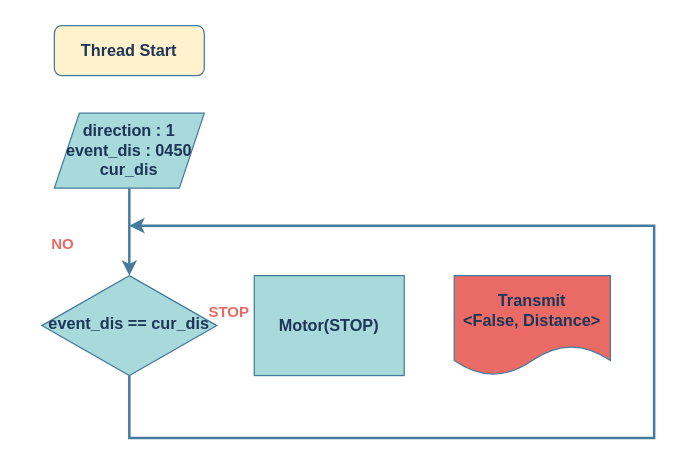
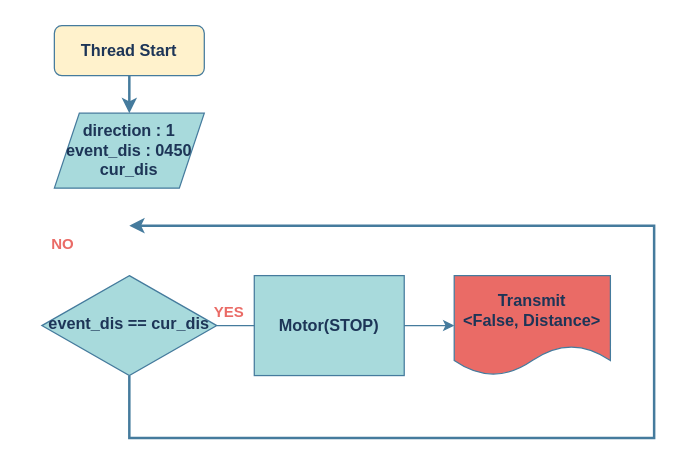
+ <mxCell id="2" style="edgeStyle=orthogonalEdgeStyle;rounded=0;orthogonalLoop=1;jettySize=auto;html=1;exitX=0.5;exitY=1;exitDx=0;exitDy=0;entryX=0.5;entryY=0;entryDx=0;entryDy=0;labelBackgroundColor=#F1FAEE;strokeColor=#457B9D;fontColor=#1D3557;strokeWidth=2;" edge="1" parent="1" source="3" target="12"><mxGeometry relative="1" as="geometry"><mxPoint x="102.667" y="80" as="targetPoint" /></mxGeometry></mxCell>
- <mxCell id="7" style="edgeStyle=orthogonalEdgeStyle;rounded=0;orthogonalLoop=1;jettySize=auto;html=1;exitX=0.5;exitY=1;exitDx=0;exitDy=0;entryX=0.5;entryY=0;entryDx=0;entryDy=0;labelBackgroundColor=#F1FAEE;strokeColor=#457B9D;fontColor=#1D3557;strokeWidth=2;" edge="1" parent="1" source="12" target="6"><mxGeometry relative="1" as="geometry" /></mxCell>
- <mxCell id="10" value="STOP" style="text;html=1;strokeColor=none;fillColor=none;align=center;verticalAlign=middle;whiteSpace=wrap;rounded=0;labelBackgroundColor=none;fontColor=#EA6B66;fontStyle=1" vertex="1" parent="1"><mxGeometry x="153" y="235" width="60" height="30" as="geometry" /></mxCell>
+ <mxCell id="10" value="YES" style="text;html=1;strokeColor=none;fillColor=none;align=center;verticalAlign=middle;whiteSpace=wrap;rounded=0;labelBackgroundColor=none;fontColor=#EA6B66;fontStyle=1" vertex="1" parent="1"><mxGeometry x="153" y="235" width="60" height="30" as="geometry" /></mxCell>
+ <mxCell id="5" style="edgeStyle=orthogonalEdgeStyle;rounded=0;orthogonalLoop=1;jettySize=auto;html=1;exitX=1;exitY=0.5;exitDx=0;exitDy=0;entryX=0;entryY=0.5;entryDx=0;entryDy=0;labelBackgroundColor=#F1FAEE;strokeColor=#457B9D;fontColor=#1D3557;" edge="1" parent="1" source="6" target="8"><mxGeometry relative="1" as="geometry" /></mxCell>
